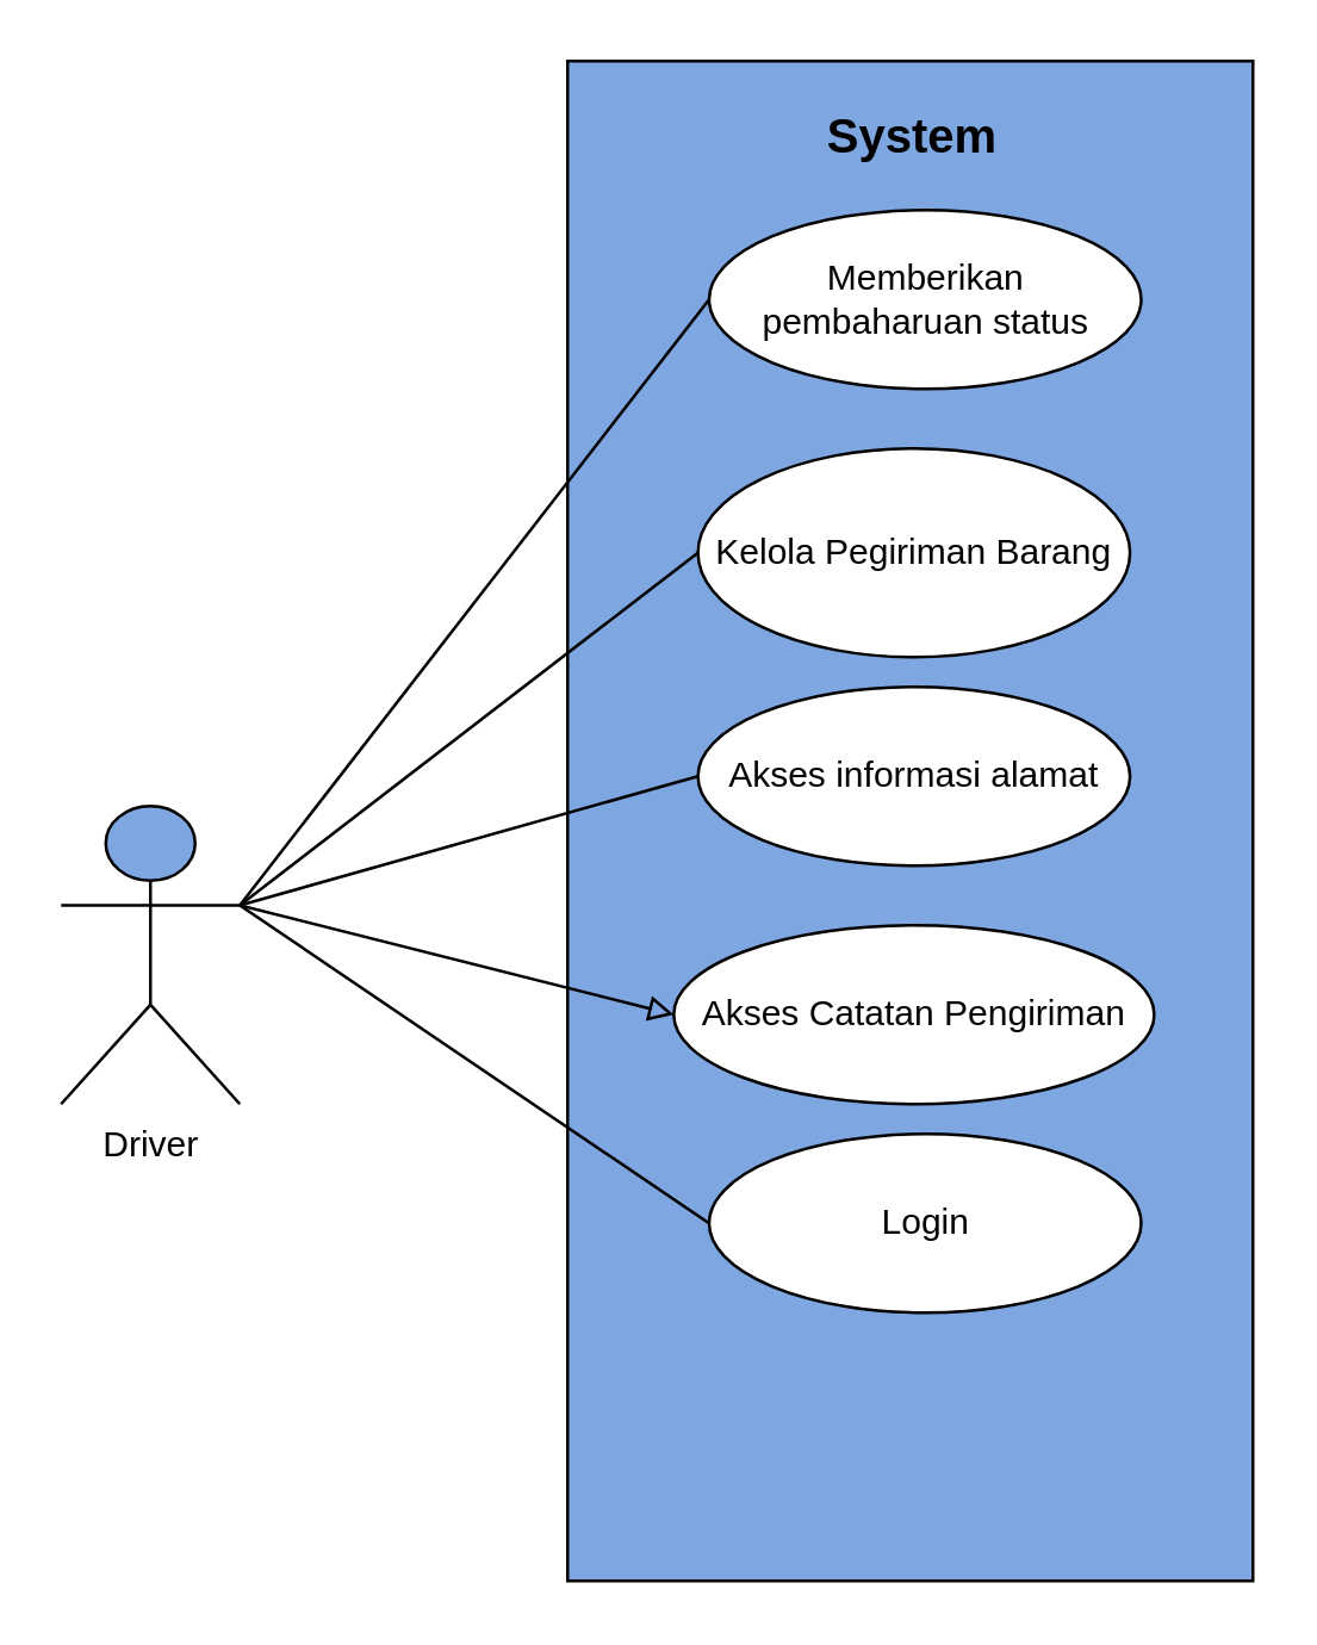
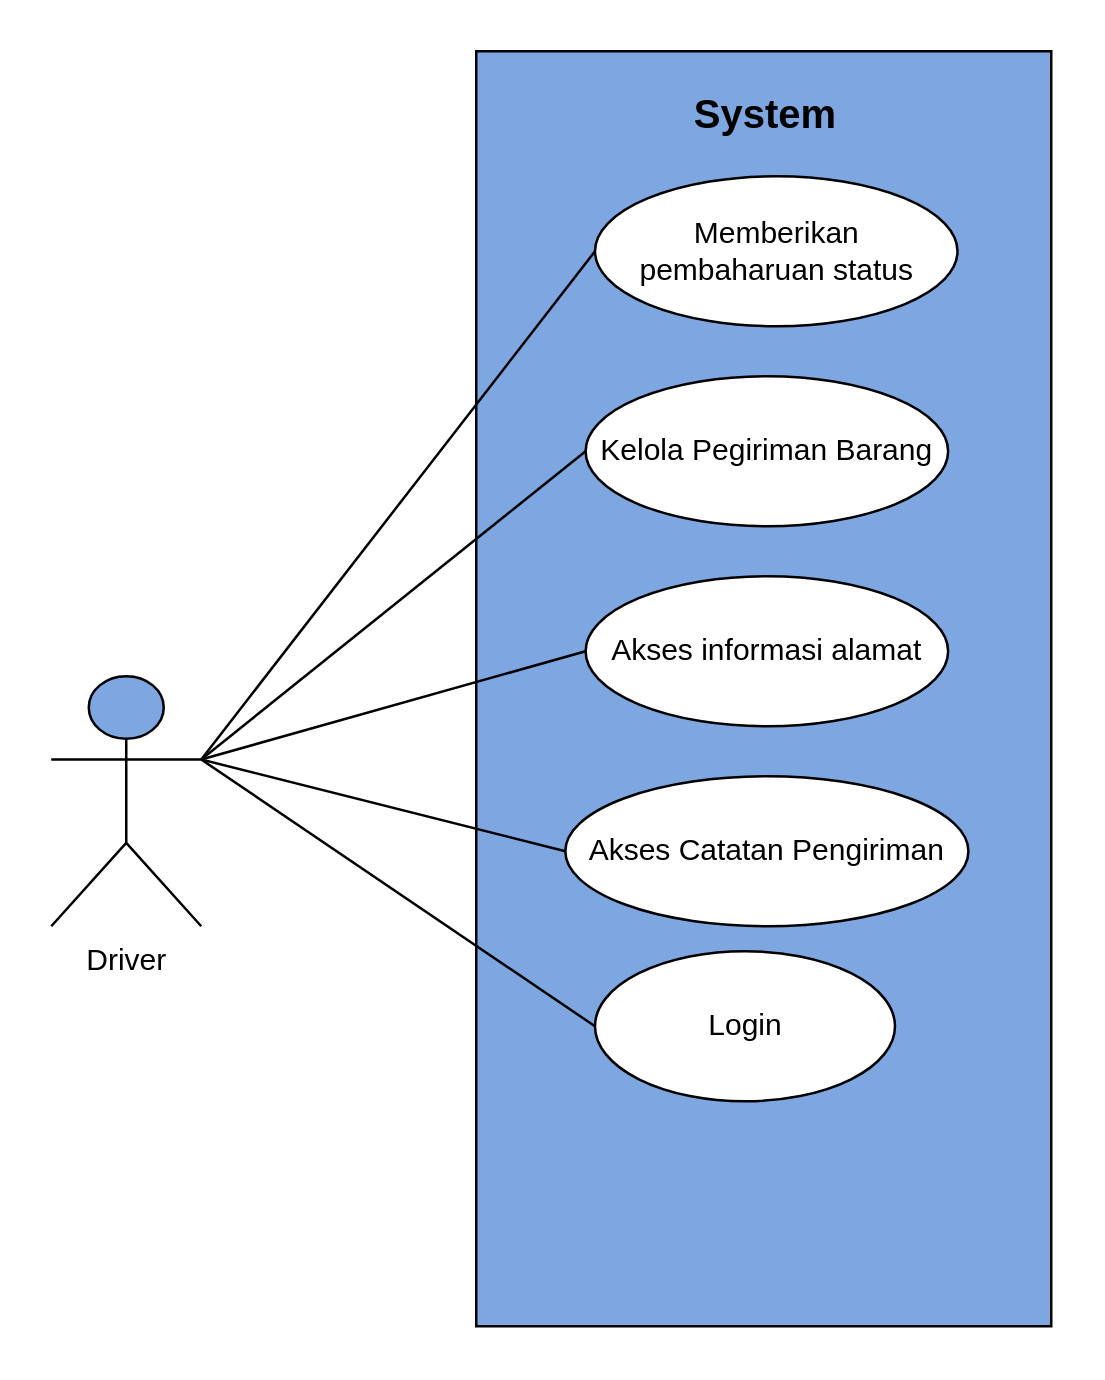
- <mxCell id="4" value="Kelola Pegiriman Barang" style="ellipse;whiteSpace=wrap;html=1;" vertex="1" parent="1"><mxGeometry x="233.75" y="150" width="145" height="70" as="geometry" /></mxCell>
+ <mxCell id="4" value="Kelola Pegiriman Barang" style="ellipse;whiteSpace=wrap;html=1;" vertex="1" parent="1"><mxGeometry x="233.75" y="150" width="145" height="60" as="geometry" /></mxCell>
- <mxCell id="13" style="rounded=0;orthogonalLoop=1;jettySize=auto;html=1;exitX=1;exitY=0.333;exitDx=0;exitDy=0;exitPerimeter=0;entryX=0;entryY=0.5;entryDx=0;entryDy=0;endArrow=block;endFill=0;" edge="1" parent="1" source="10" target="7"><mxGeometry relative="1" as="geometry"><mxPoint x="90" y="313" as="sourcePoint" /><mxPoint x="244" y="270" as="targetPoint" /></mxGeometry></mxCell>
+ <mxCell id="13" style="rounded=0;orthogonalLoop=1;jettySize=auto;html=1;exitX=1;exitY=0.333;exitDx=0;exitDy=0;exitPerimeter=0;entryX=0;entryY=0.5;entryDx=0;entryDy=0;endArrow=none;endFill=0;" edge="1" parent="1" source="10" target="7"><mxGeometry relative="1" as="geometry"><mxPoint x="90" y="313" as="sourcePoint" /><mxPoint x="244" y="270" as="targetPoint" /></mxGeometry></mxCell>
- <mxCell id="8" value="Login" style="ellipse;whiteSpace=wrap;html=1;" vertex="1" parent="1"><mxGeometry x="237.5" y="380" width="145" height="60" as="geometry" /></mxCell>
+ <mxCell id="8" value="Login" style="ellipse;whiteSpace=wrap;html=1;" vertex="1" parent="1"><mxGeometry x="237.5" y="380" width="120" height="60" as="geometry" /></mxCell>
